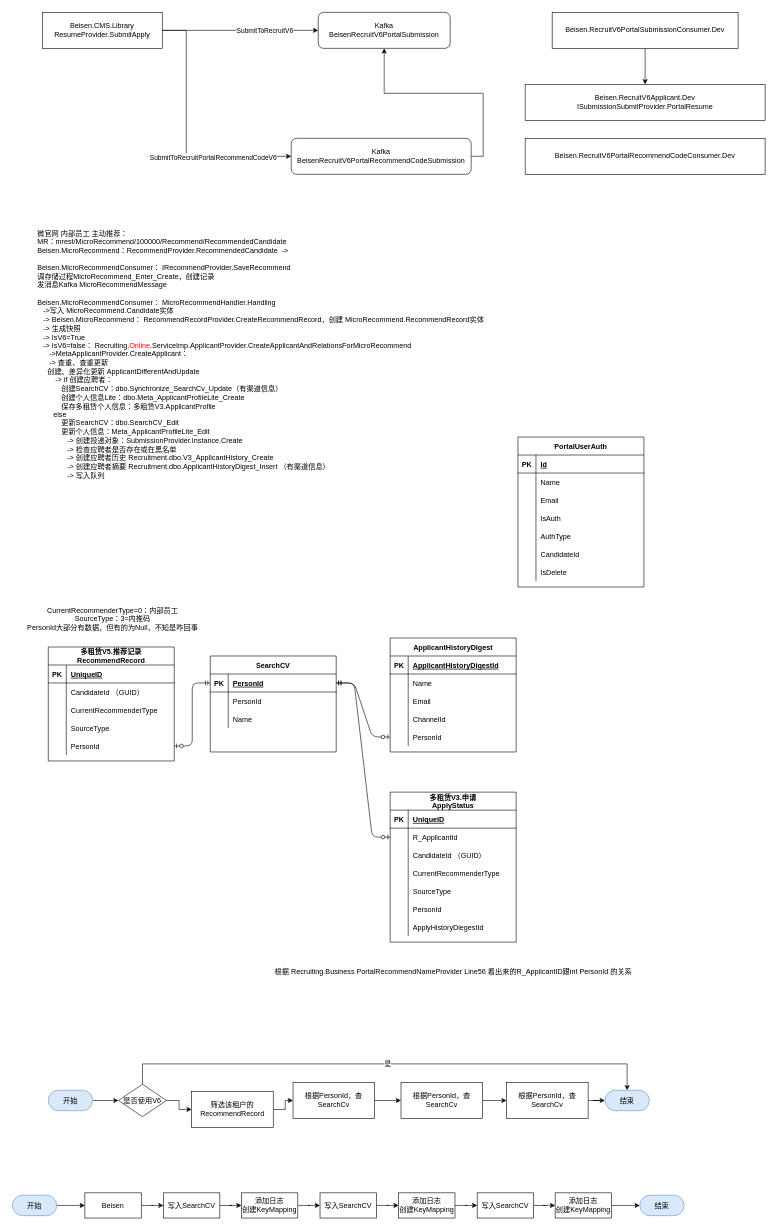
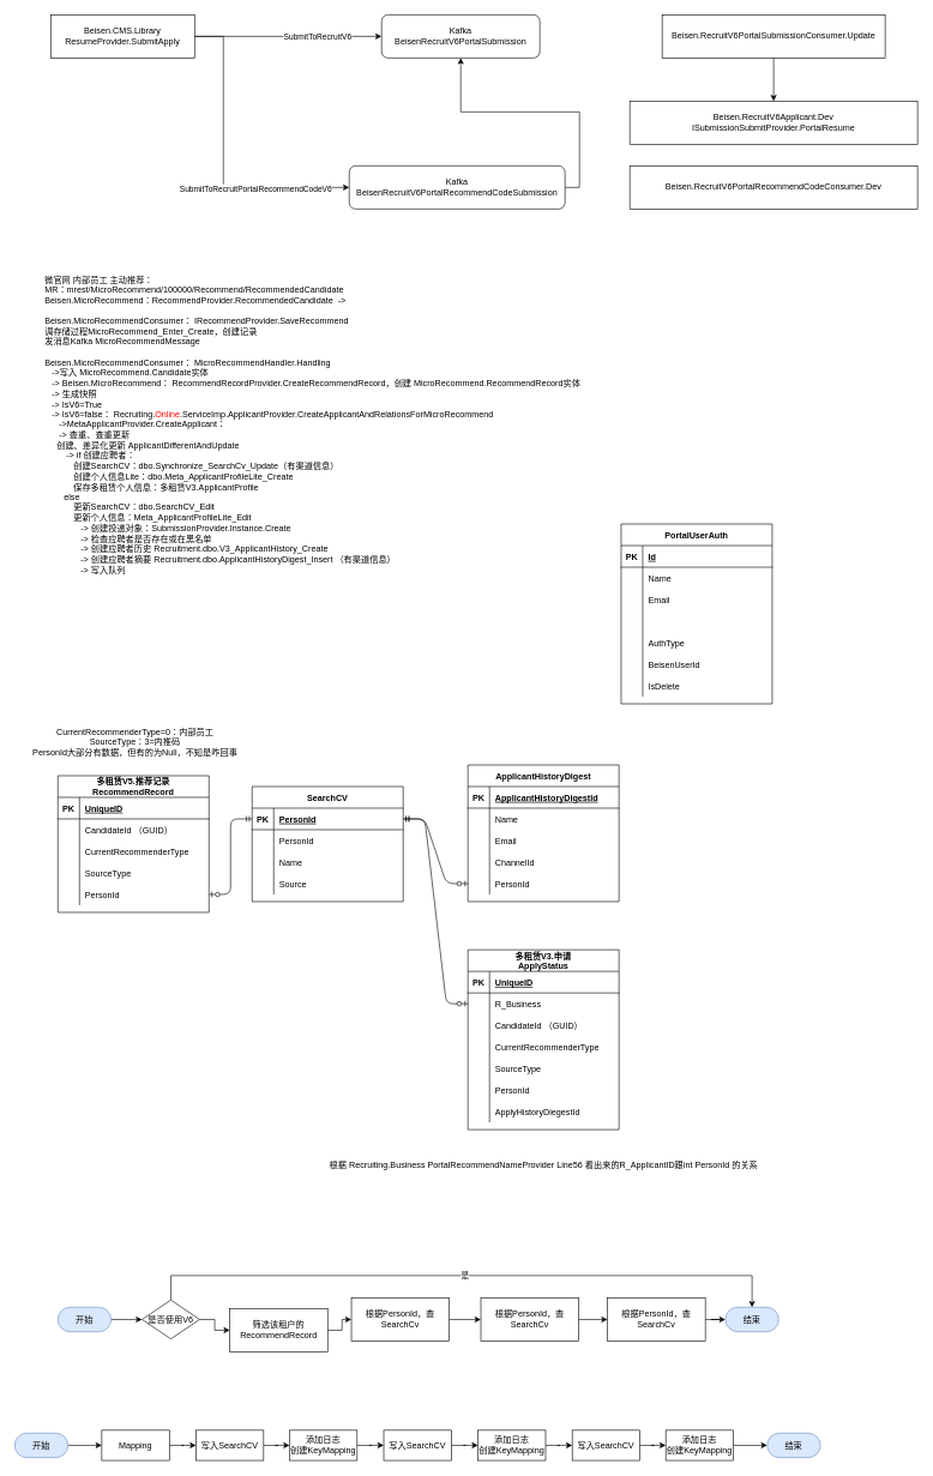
- <mxCell id="9" value="Beisen.RecruitV6PortalSubmissionConsumer.Dev" style="rounded=0;whiteSpace=wrap;html=1;" parent="1" vertex="1"><mxGeometry x="920" y="20" width="310" height="60" as="geometry" /></mxCell>
+ <mxCell id="9" value="Beisen.RecruitV6PortalSubmissionConsumer.Update" style="rounded=0;whiteSpace=wrap;html=1;" parent="1" vertex="1"><mxGeometry x="920" y="20" width="310" height="60" as="geometry" /></mxCell>
- <mxCell id="130" value="IsAuth" style="shape=partialRectangle;connectable=0;fillColor=none;top=0;left=0;bottom=0;right=0;align=left;spacingLeft=6;overflow=hidden;" vertex="1" parent="128"><mxGeometry x="30" width="180" height="30" as="geometry" /></mxCell>
- <mxCell id="136" value="CandidateId" style="shape=partialRectangle;connectable=0;fillColor=none;top=0;left=0;bottom=0;right=0;align=left;spacingLeft=6;overflow=hidden;" vertex="1" parent="134"><mxGeometry x="30" width="180" height="30" as="geometry" /></mxCell>
+ <mxCell id="136" value="BeisenUserId" style="shape=partialRectangle;connectable=0;fillColor=none;top=0;left=0;bottom=0;right=0;align=left;spacingLeft=6;overflow=hidden;" vertex="1" parent="134"><mxGeometry x="30" width="180" height="30" as="geometry" /></mxCell>
+ <mxCell id="44" value="Source" style="shape=partialRectangle;connectable=0;fillColor=none;top=0;left=0;bottom=0;right=0;align=left;spacingLeft=6;overflow=hidden;" vertex="1" parent="42"><mxGeometry x="30" width="180" height="30" as="geometry" /></mxCell>
- <mxCell id="69" value="R_ApplicantId" style="shape=partialRectangle;connectable=0;fillColor=none;top=0;left=0;bottom=0;right=0;align=left;spacingLeft=6;overflow=hidden;" vertex="1" parent="67"><mxGeometry x="30" width="180" height="30" as="geometry" /></mxCell>
+ <mxCell id="69" value="R_Business" style="shape=partialRectangle;connectable=0;fillColor=none;top=0;left=0;bottom=0;right=0;align=left;spacingLeft=6;overflow=hidden;" vertex="1" parent="67"><mxGeometry x="30" width="180" height="30" as="geometry" /></mxCell>
- <mxCell id="102" value="Beisen" style="rounded=0;whiteSpace=wrap;html=1;" vertex="1" parent="1"><mxGeometry x="141" y="1988" width="94" height="42" as="geometry" /></mxCell>
+ <mxCell id="102" value="Mapping" style="rounded=0;whiteSpace=wrap;html=1;" vertex="1" parent="1"><mxGeometry x="141" y="1988" width="94" height="42" as="geometry" /></mxCell>
